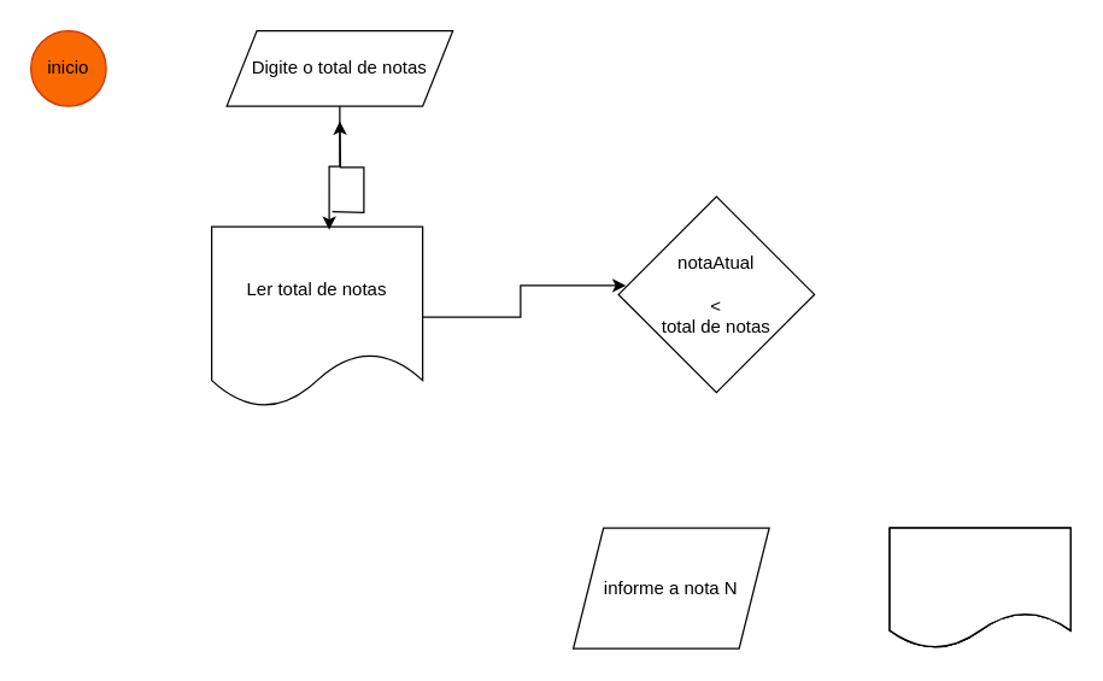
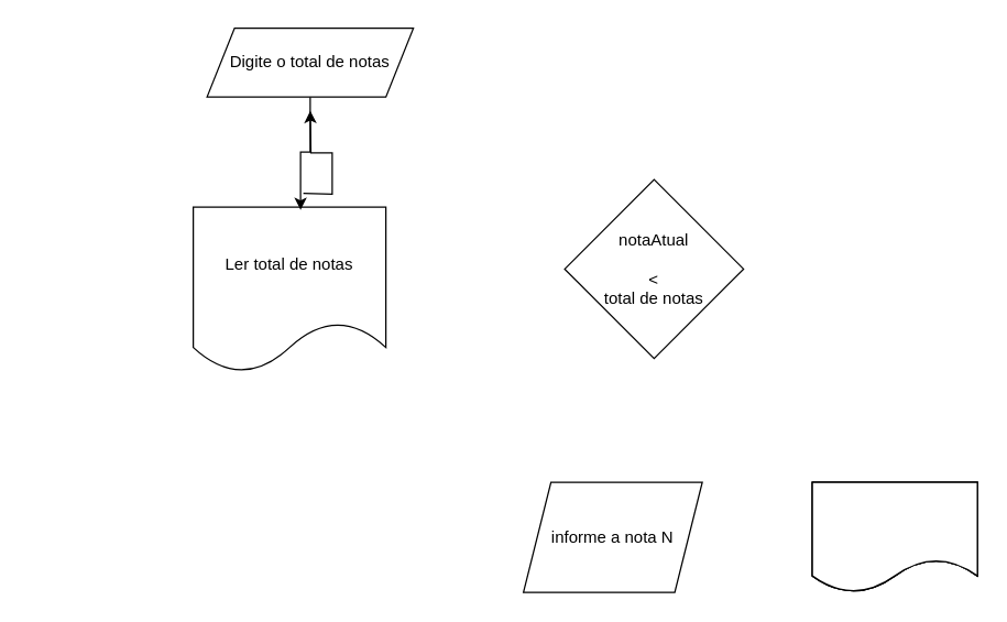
- <mxCell id="2" value="inicio" style="ellipse;whiteSpace=wrap;html=1;aspect=fixed;fillColor=#fa6800;fontColor=#000000;strokeColor=#C73500;" vertex="1" parent="1"><mxGeometry x="20" y="20" width="50" height="50" as="geometry" /></mxCell>
- <mxCell id="7" style="edgeStyle=orthogonalEdgeStyle;rounded=0;orthogonalLoop=1;jettySize=auto;html=1;entryX=0.038;entryY=0.454;entryDx=0;entryDy=0;entryPerimeter=0;" edge="1" parent="1" source="5" target="6"><mxGeometry relative="1" as="geometry" /></mxCell>
